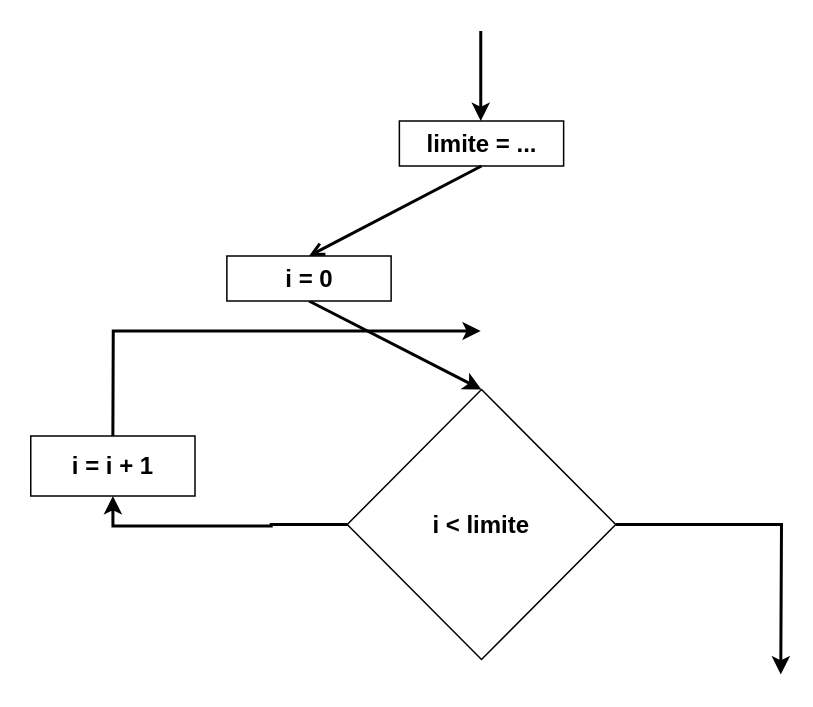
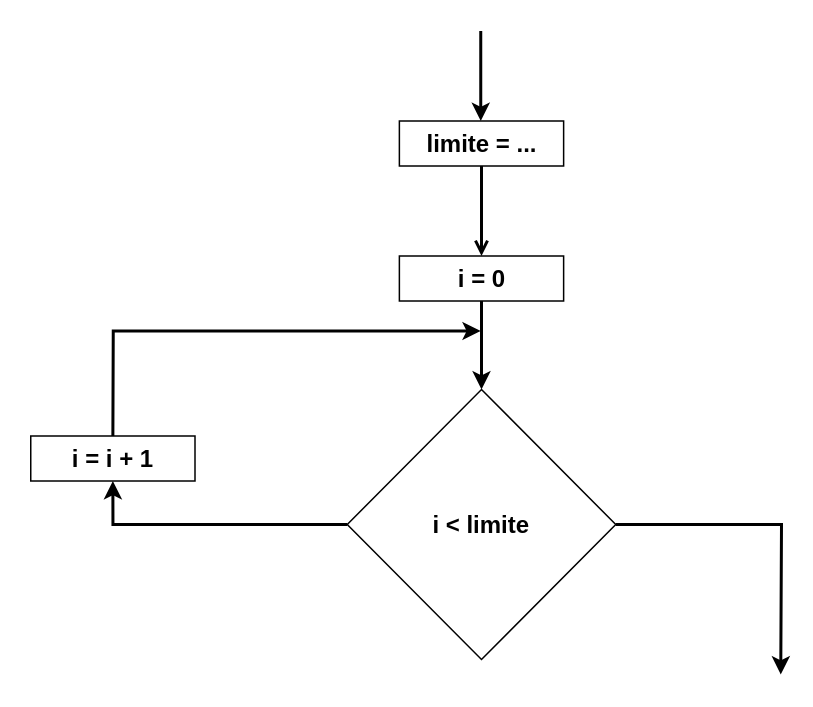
- <mxCell id="6" value="&lt;b&gt;&lt;font style=&quot;font-size: 16px;&quot;&gt;i = 0&lt;/font&gt;&lt;/b&gt;" style="rounded=0;whiteSpace=wrap;html=1;" vertex="1" parent="1"><mxGeometry x="150.75" y="170" width="109.5" height="30" as="geometry" /></mxCell>
+ <mxCell id="6" value="&lt;b&gt;&lt;font style=&quot;font-size: 16px;&quot;&gt;i = 0&lt;/font&gt;&lt;/b&gt;" style="rounded=0;whiteSpace=wrap;html=1;" vertex="1" parent="1"><mxGeometry x="265.75" y="170" width="109.5" height="30" as="geometry" /></mxCell>
- <mxCell id="9" value="&lt;b&gt;&lt;font style=&quot;font-size: 16px;&quot;&gt;i = i + 1&lt;/font&gt;&lt;/b&gt;" style="rounded=0;whiteSpace=wrap;html=1;" vertex="1" parent="1"><mxGeometry x="20" y="290" width="109.5" height="40" as="geometry" /></mxCell>
+ <mxCell id="9" value="&lt;b&gt;&lt;font style=&quot;font-size: 16px;&quot;&gt;i = i + 1&lt;/font&gt;&lt;/b&gt;" style="rounded=0;whiteSpace=wrap;html=1;" vertex="1" parent="1"><mxGeometry x="20" y="290" width="109.5" height="30" as="geometry" /></mxCell>
